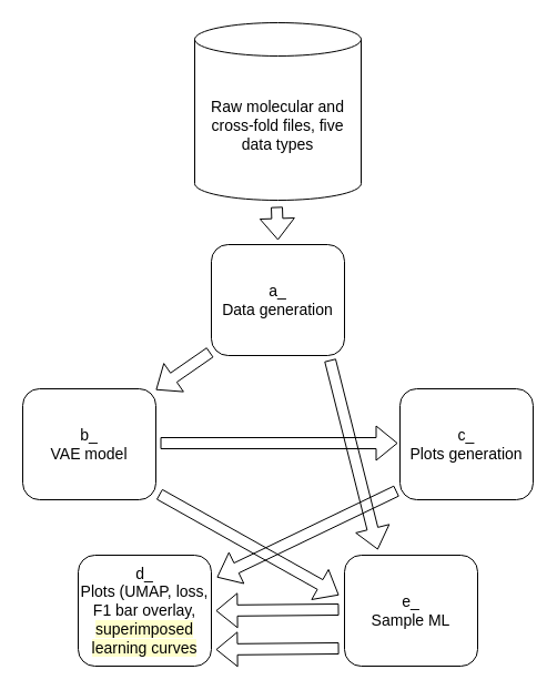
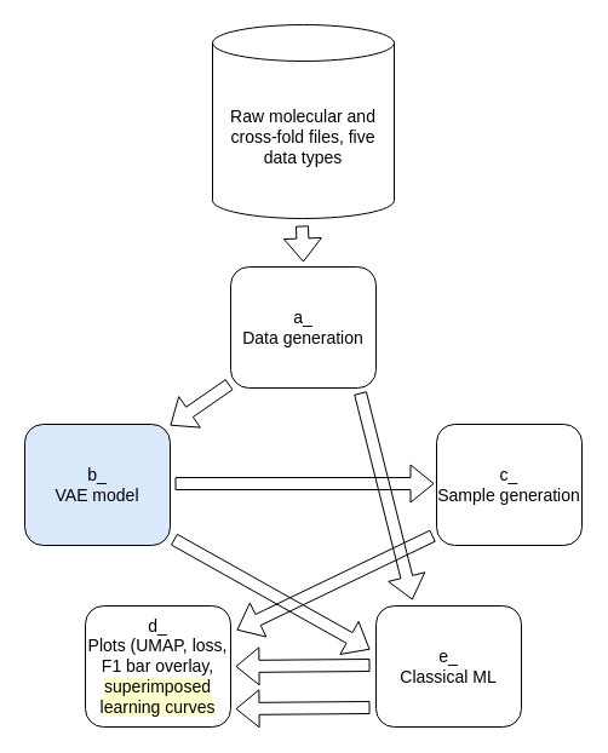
- <mxCell id="5" value="b_&lt;br&gt;VAE model" style="rounded=1;whiteSpace=wrap;html=1;fontSize=14;" vertex="1" parent="1"><mxGeometry x="20" y="350" width="120" height="100" as="geometry" /></mxCell>
+ <mxCell id="5" value="b_&lt;br&gt;VAE model" style="rounded=1;whiteSpace=wrap;html=1;fontSize=14;fillColor=#dae8fc;" vertex="1" parent="1"><mxGeometry x="20" y="350" width="120" height="100" as="geometry" /></mxCell>
- <mxCell id="4" value="c_&lt;br&gt;Plots generation" style="rounded=1;whiteSpace=wrap;html=1;fontSize=14;" vertex="1" parent="1"><mxGeometry x="360" y="350" width="120" height="100" as="geometry" /></mxCell>
+ <mxCell id="4" value="c_&lt;br&gt;Sample generation" style="rounded=1;whiteSpace=wrap;html=1;fontSize=14;" vertex="1" parent="1"><mxGeometry x="360" y="350" width="120" height="100" as="geometry" /></mxCell>
- <mxCell id="6" value="e_&lt;br&gt;Sample ML" style="rounded=1;whiteSpace=wrap;html=1;fontSize=14;" vertex="1" parent="1"><mxGeometry x="310" y="500" width="120" height="100" as="geometry" /></mxCell>
+ <mxCell id="6" value="e_&lt;br&gt;Classical ML" style="rounded=1;whiteSpace=wrap;html=1;fontSize=14;" vertex="1" parent="1"><mxGeometry x="310" y="500" width="120" height="100" as="geometry" /></mxCell>
